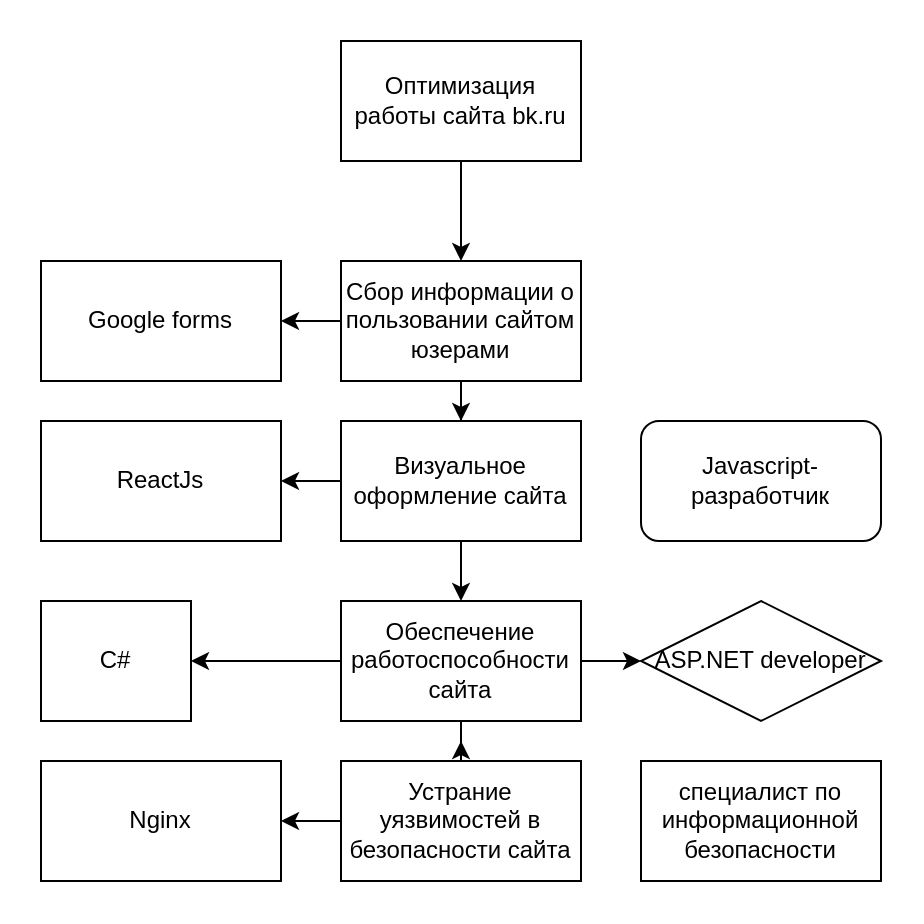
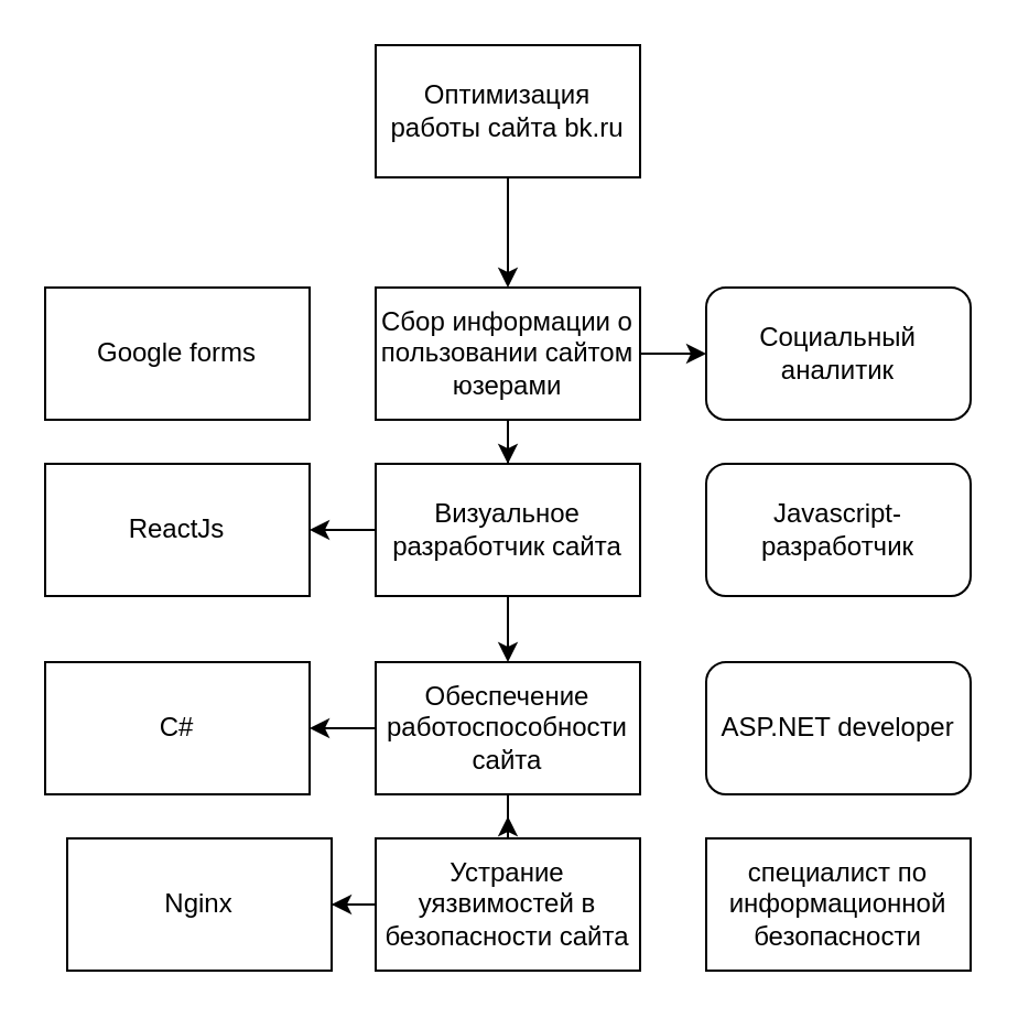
- <mxCell id="4" style="edgeStyle=orthogonalEdgeStyle;rounded=0;orthogonalLoop=1;jettySize=auto;html=1;" edge="1" parent="1" source="7" target="17"><mxGeometry relative="1" as="geometry" /></mxCell>
+ <mxCell id="5" style="edgeStyle=orthogonalEdgeStyle;rounded=0;orthogonalLoop=1;jettySize=auto;html=1;entryX=0;entryY=0.5;entryDx=0;entryDy=0;" edge="1" parent="1" source="7" target="19"><mxGeometry relative="1" as="geometry" /></mxCell>
+ <mxCell id="19" value="Социальный аналитик" style="rounded=1;whiteSpace=wrap;html=1;" vertex="1" parent="1"><mxGeometry x="320" y="130" width="120" height="60" as="geometry" /></mxCell>
- <mxCell id="10" value="Визуальное оформление сайта" style="rounded=0;whiteSpace=wrap;html=1;" vertex="1" parent="1"><mxGeometry x="170" y="210" width="120" height="60" as="geometry" /></mxCell>
+ <mxCell id="10" value="Визуальное разработчик сайта" style="rounded=0;whiteSpace=wrap;html=1;" vertex="1" parent="1"><mxGeometry x="170" y="210" width="120" height="60" as="geometry" /></mxCell>
- <mxCell id="23" value="C#" style="rounded=0;whiteSpace=wrap;html=1;" vertex="1" parent="1"><mxGeometry x="20" y="300" width="75" height="60" as="geometry" /></mxCell>
+ <mxCell id="23" value="C#" style="rounded=0;whiteSpace=wrap;html=1;" vertex="1" parent="1"><mxGeometry x="20" y="300" width="120" height="60" as="geometry" /></mxCell>
- <mxCell id="12" style="edgeStyle=orthogonalEdgeStyle;rounded=0;orthogonalLoop=1;jettySize=auto;html=1;entryX=0;entryY=0.5;entryDx=0;entryDy=0;" edge="1" parent="1" source="14" target="21"><mxGeometry relative="1" as="geometry" /></mxCell>
- <mxCell id="21" value="ASP.NET developer" style="rhombus;whiteSpace=wrap;html=1;" vertex="1" parent="1"><mxGeometry x="320" y="300" width="120" height="60" as="geometry" /></mxCell>
+ <mxCell id="21" value="ASP.NET developer" style="rounded=1;whiteSpace=wrap;html=1;" vertex="1" parent="1"><mxGeometry x="320" y="300" width="120" height="60" as="geometry" /></mxCell>
- <mxCell id="24" value="Nginx" style="rounded=0;whiteSpace=wrap;html=1;" vertex="1" parent="1"><mxGeometry x="20" y="380" width="120" height="60" as="geometry" /></mxCell>
+ <mxCell id="24" value="Nginx" style="rounded=0;whiteSpace=wrap;html=1;" vertex="1" parent="1"><mxGeometry x="30" y="380" width="120" height="60" as="geometry" /></mxCell>
